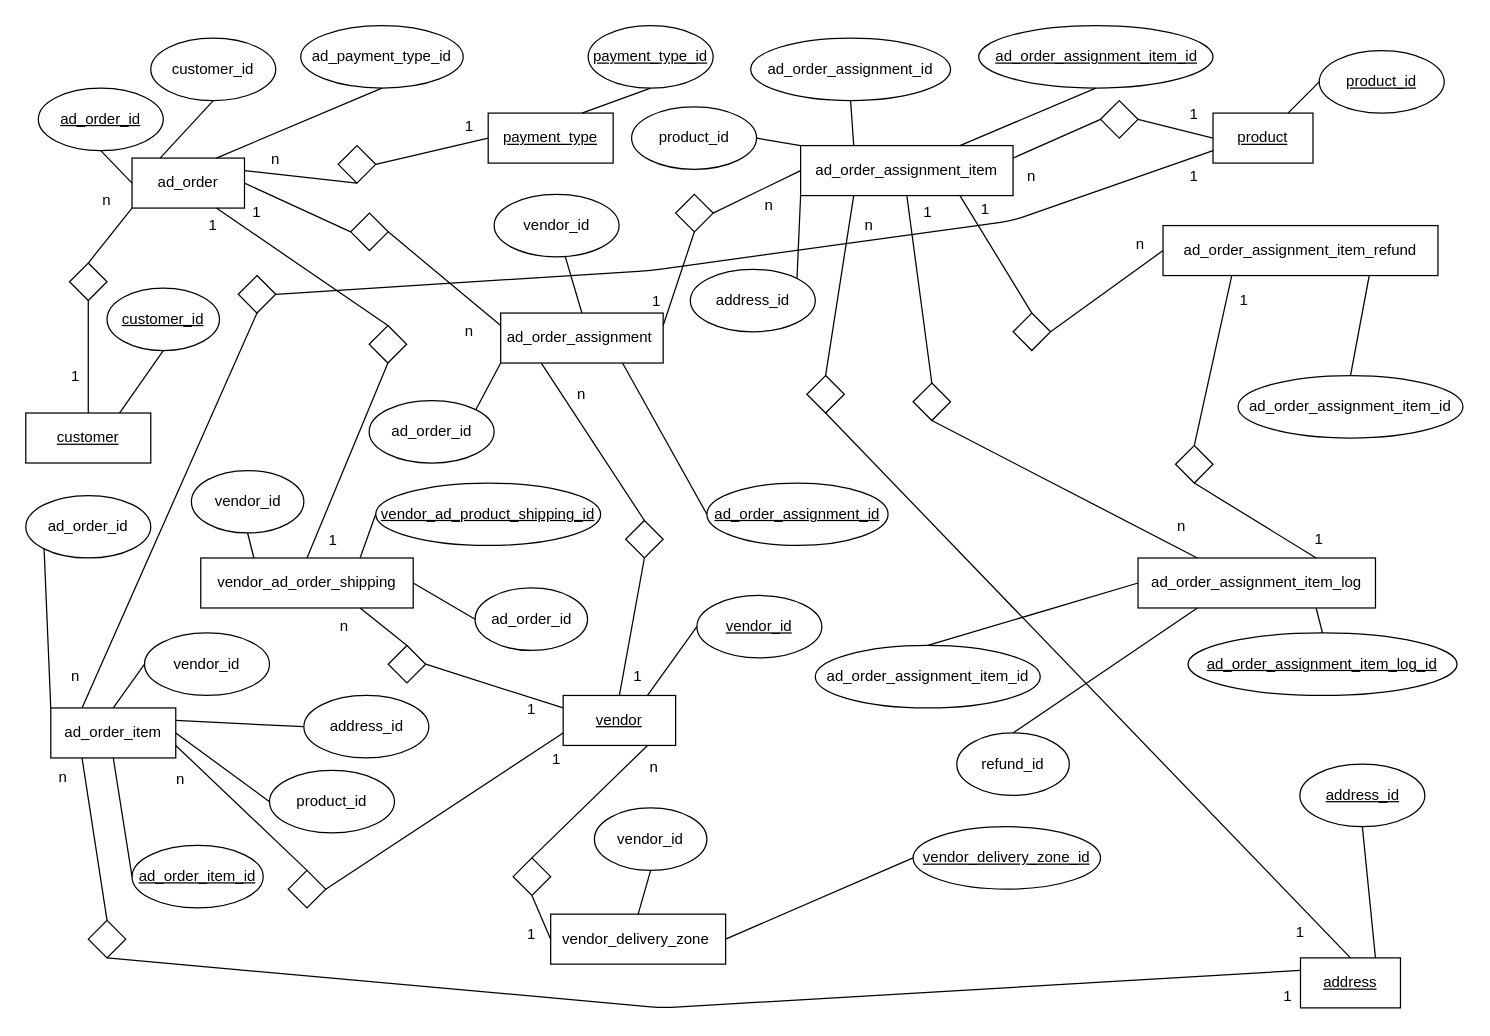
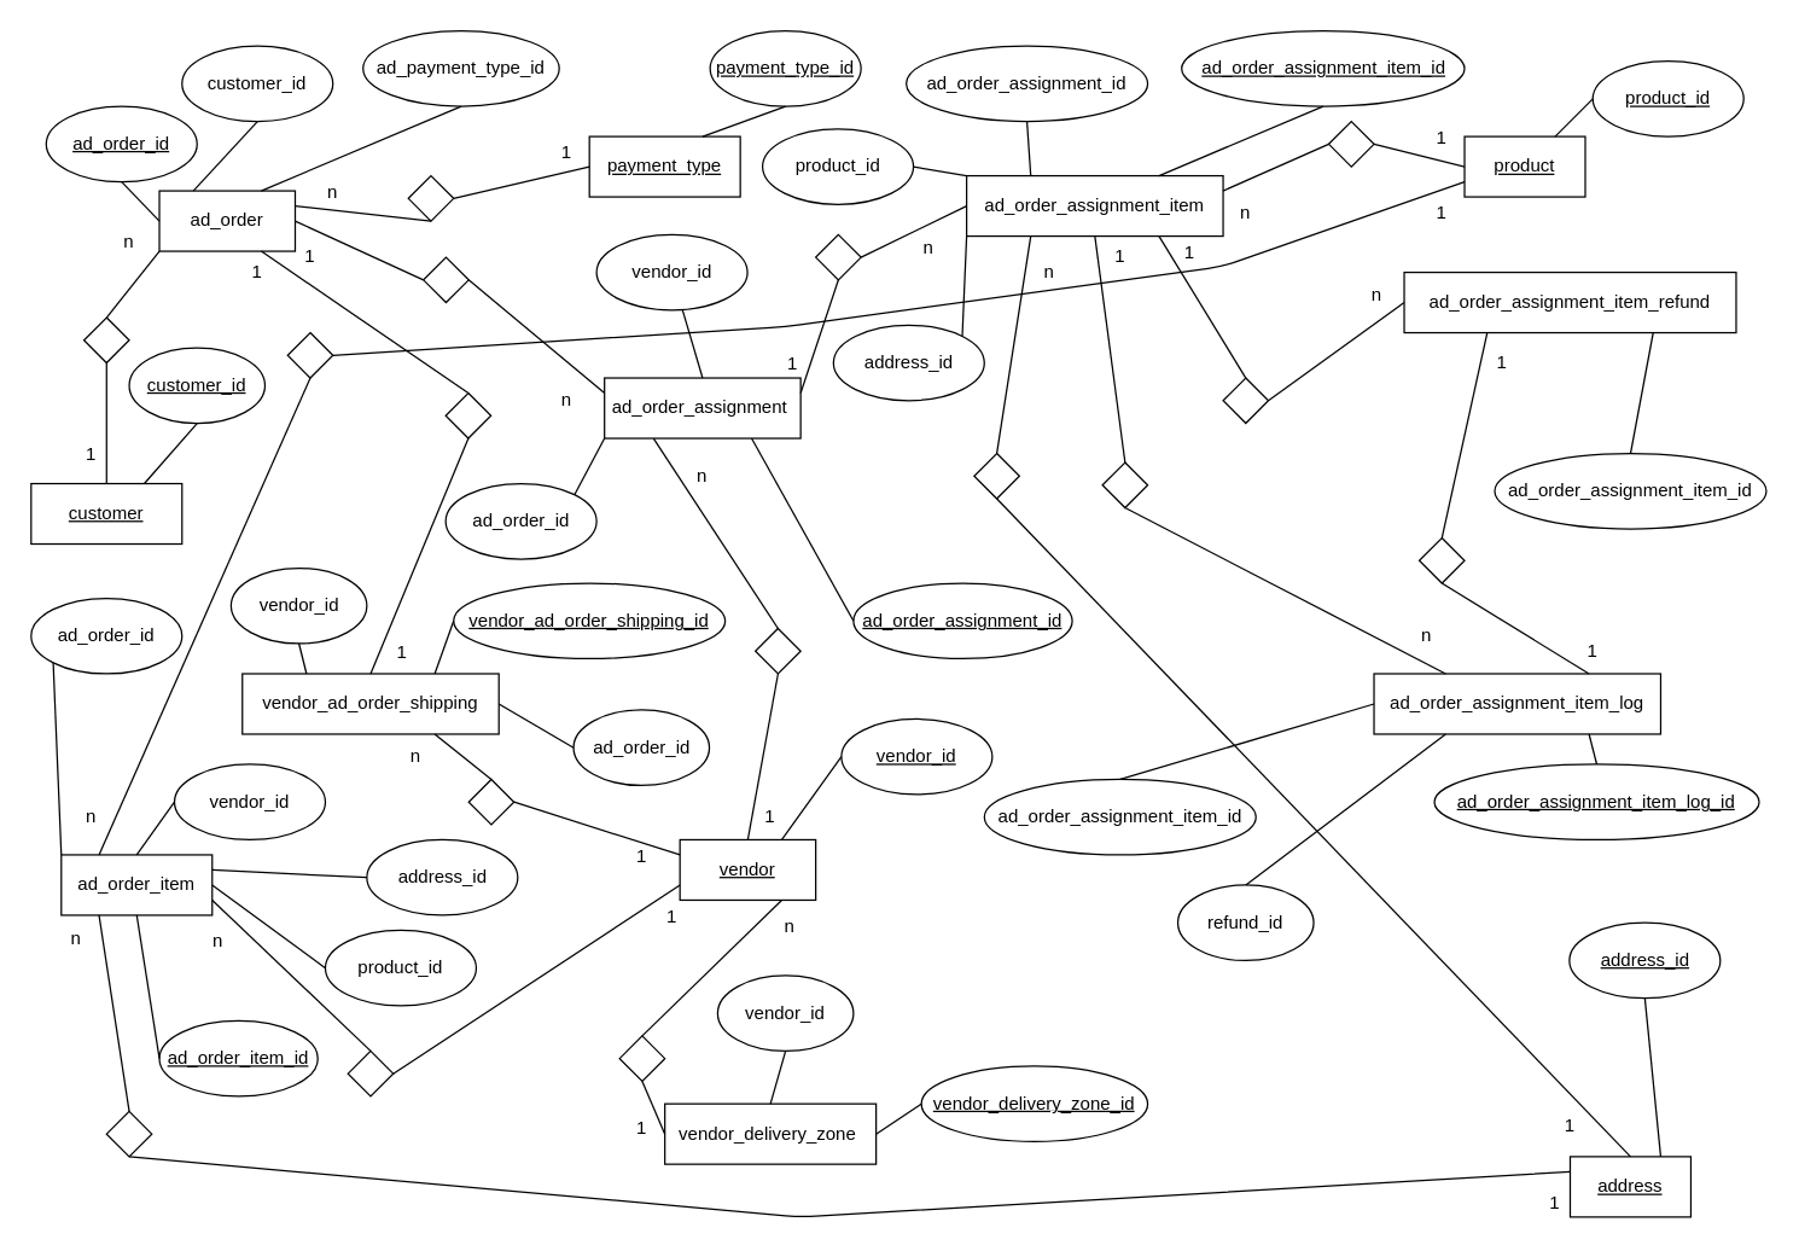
- <mxCell id="11" value="&lt;u&gt;customer&lt;/u&gt;" style="rounded=0;whiteSpace=wrap;html=1;" parent="1" vertex="1"><mxGeometry x="20" y="330" width="100" height="40" as="geometry" /></mxCell>
+ <mxCell id="11" value="&lt;u&gt;customer&lt;/u&gt;" style="rounded=0;whiteSpace=wrap;html=1;" parent="1" vertex="1"><mxGeometry x="20" y="320" width="100" height="40" as="geometry" /></mxCell>
- <mxCell id="117" value="&lt;u&gt;vendor_ad_product_shipping_id&lt;/u&gt;" style="ellipse;whiteSpace=wrap;html=1;" parent="1" vertex="1"><mxGeometry x="300" y="386" width="180" height="50" as="geometry" /></mxCell>
+ <mxCell id="117" value="&lt;u&gt;vendor_ad_order_shipping_id&lt;/u&gt;" style="ellipse;whiteSpace=wrap;html=1;" parent="1" vertex="1"><mxGeometry x="300" y="386" width="180" height="50" as="geometry" /></mxCell>
- <mxCell id="109" value="refund_id" style="ellipse;whiteSpace=wrap;html=1;" parent="1" vertex="1"><mxGeometry x="765" y="586" width="90" height="50" as="geometry" /></mxCell>
+ <mxCell id="109" value="refund_id" style="ellipse;whiteSpace=wrap;html=1;" parent="1" vertex="1"><mxGeometry x="780" y="586" width="90" height="50" as="geometry" /></mxCell>
- <mxCell id="89" value="&lt;u&gt;vendor_delivery_zone_id&lt;/u&gt;" style="ellipse;whiteSpace=wrap;html=1;" parent="1" vertex="1"><mxGeometry x="730" y="661" width="150" height="50" as="geometry" /></mxCell>
+ <mxCell id="89" value="&lt;u&gt;vendor_delivery_zone_id&lt;/u&gt;" style="ellipse;whiteSpace=wrap;html=1;" parent="1" vertex="1"><mxGeometry x="610" y="706" width="150" height="50" as="geometry" /></mxCell>
